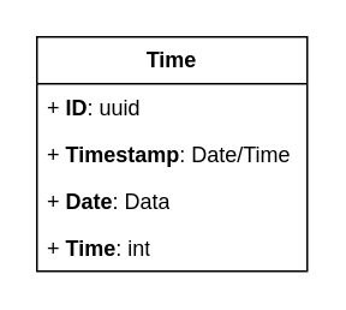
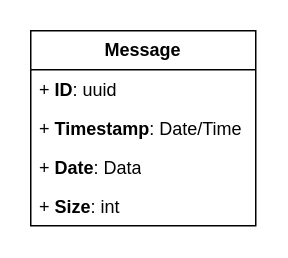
- <mxCell id="2" value="&lt;b&gt;Time&lt;/b&gt;" style="swimlane;fontStyle=0;childLayout=stackLayout;horizontal=1;startSize=26;fillColor=none;horizontalStack=0;resizeParent=1;resizeParentMax=0;resizeLast=0;collapsible=1;marginBottom=0;whiteSpace=wrap;html=1;" vertex="1" parent="1"><mxGeometry x="20" y="20" width="150" height="130" as="geometry" /></mxCell>
+ <mxCell id="2" value="&lt;b&gt;Message&lt;/b&gt;" style="swimlane;fontStyle=0;childLayout=stackLayout;horizontal=1;startSize=26;fillColor=none;horizontalStack=0;resizeParent=1;resizeParentMax=0;resizeLast=0;collapsible=1;marginBottom=0;whiteSpace=wrap;html=1;" vertex="1" parent="1"><mxGeometry x="20" y="20" width="150" height="130" as="geometry" /></mxCell>
- <mxCell id="6" value="+ &lt;b&gt;Time&lt;/b&gt;: int" style="text;strokeColor=none;fillColor=none;align=left;verticalAlign=top;spacingLeft=4;spacingRight=4;overflow=hidden;rotatable=0;points=[[0,0.5],[1,0.5]];portConstraint=eastwest;whiteSpace=wrap;html=1;" vertex="1" parent="2"><mxGeometry y="104" width="150" height="26" as="geometry" /></mxCell>
+ <mxCell id="6" value="+ &lt;b&gt;Size&lt;/b&gt;: int" style="text;strokeColor=none;fillColor=none;align=left;verticalAlign=top;spacingLeft=4;spacingRight=4;overflow=hidden;rotatable=0;points=[[0,0.5],[1,0.5]];portConstraint=eastwest;whiteSpace=wrap;html=1;" vertex="1" parent="2"><mxGeometry y="104" width="150" height="26" as="geometry" /></mxCell>
